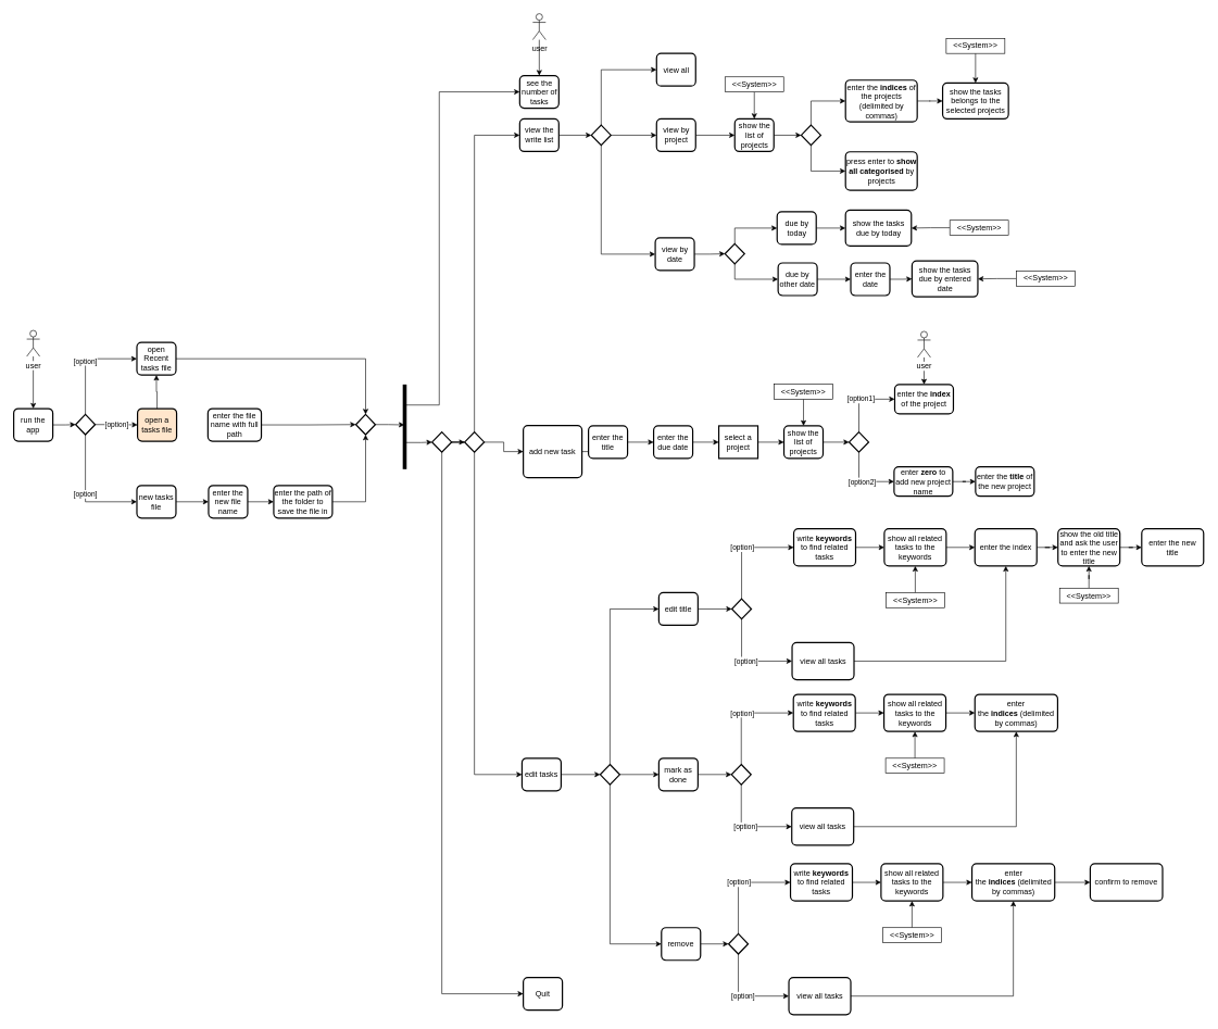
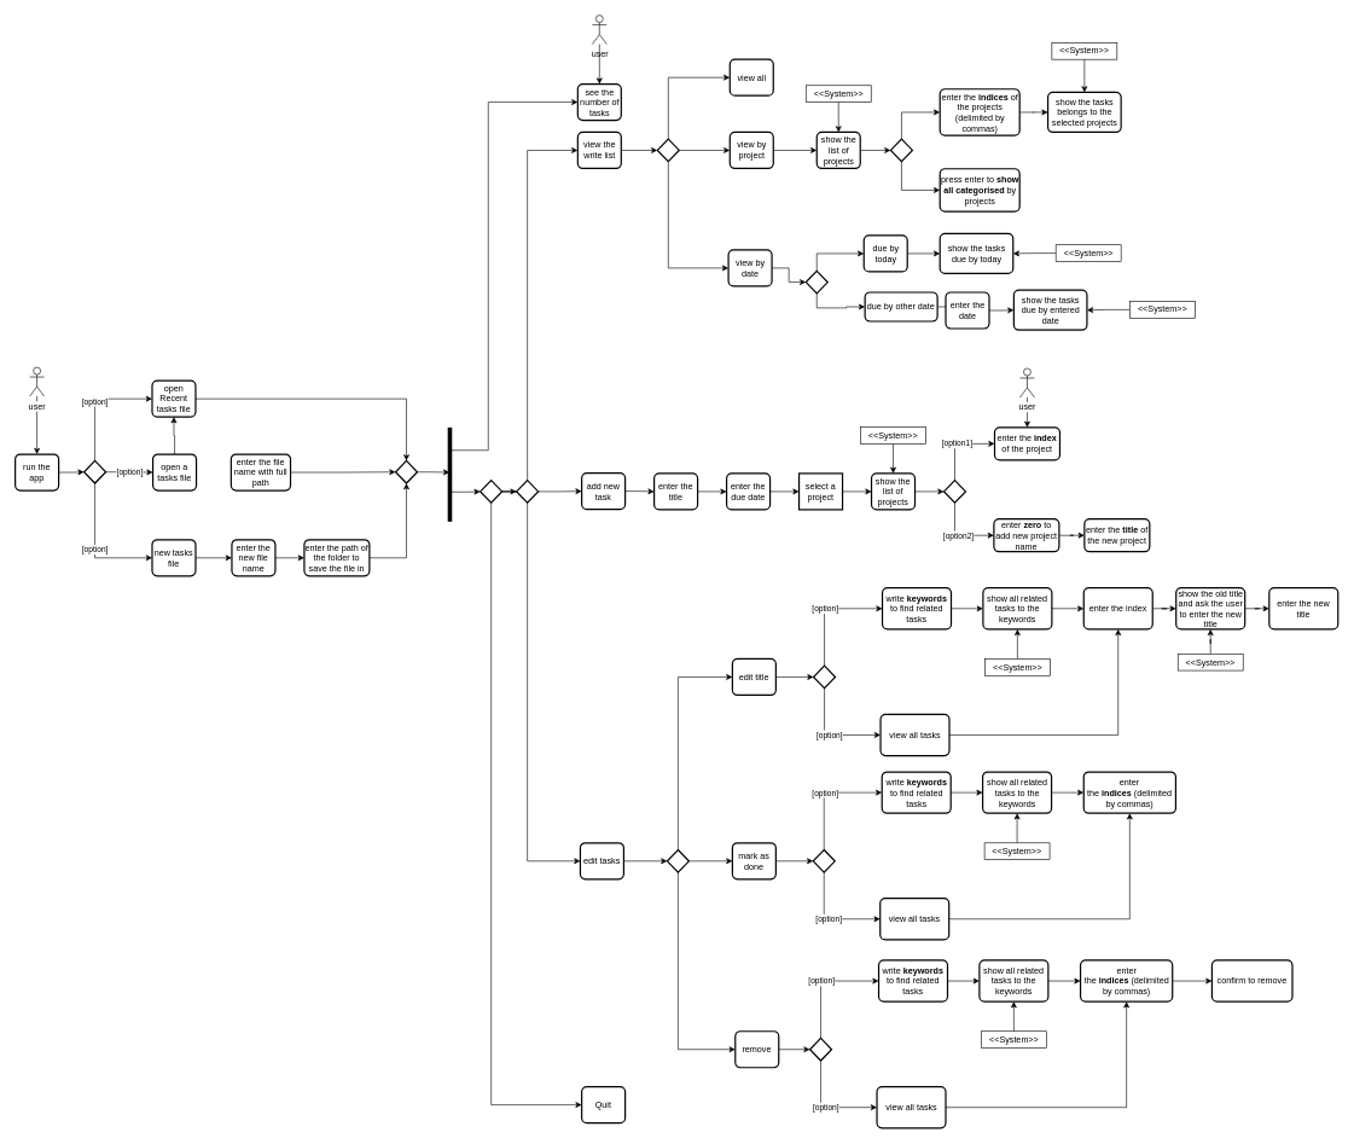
- <mxCell id="60" value="view by date" style="rounded=1;whiteSpace=wrap;html=1;absoluteArcSize=1;arcSize=14;strokeWidth=2;" parent="1" vertex="1"><mxGeometry x="1004.5" y="364.5" width="60" height="50" as="geometry" /></mxCell>
+ <mxCell id="60" value="view by date" style="rounded=1;whiteSpace=wrap;html=1;absoluteArcSize=1;arcSize=14;strokeWidth=2;" parent="1" vertex="1"><mxGeometry x="1004.5" y="344.5" width="60" height="50" as="geometry" /></mxCell>
- <mxCell id="145" value="due by other date" style="rounded=1;whiteSpace=wrap;html=1;absoluteArcSize=1;arcSize=14;strokeWidth=2;" parent="1" vertex="1"><mxGeometry x="1193" y="403" width="60" height="50" as="geometry" /></mxCell>
+ <mxCell id="145" value="due by other date" style="rounded=1;whiteSpace=wrap;html=1;absoluteArcSize=1;arcSize=14;strokeWidth=2;" parent="1" vertex="1"><mxGeometry x="1193" y="403" width="100" height="40" as="geometry" /></mxCell>
- <mxCell id="12" value="open a tasks file" style="rounded=1;whiteSpace=wrap;html=1;absoluteArcSize=1;arcSize=14;strokeWidth=2;fillColor=#ffe6cc;" parent="1" vertex="1"><mxGeometry x="210" y="626.5" width="60" height="50" as="geometry" /></mxCell>
+ <mxCell id="12" value="open a tasks file" style="rounded=1;whiteSpace=wrap;html=1;absoluteArcSize=1;arcSize=14;strokeWidth=2;" parent="1" vertex="1"><mxGeometry x="210" y="626.5" width="60" height="50" as="geometry" /></mxCell>
- <mxCell id="33" value="add new task" style="rounded=1;whiteSpace=wrap;html=1;absoluteArcSize=1;arcSize=14;strokeWidth=2;" parent="1" vertex="1"><mxGeometry x="802" y="652.5" width="90" height="80" as="geometry" /></mxCell>
+ <mxCell id="33" value="add new task" style="rounded=1;whiteSpace=wrap;html=1;absoluteArcSize=1;arcSize=14;strokeWidth=2;" parent="1" vertex="1"><mxGeometry x="802" y="652.5" width="60" height="50" as="geometry" /></mxCell>
